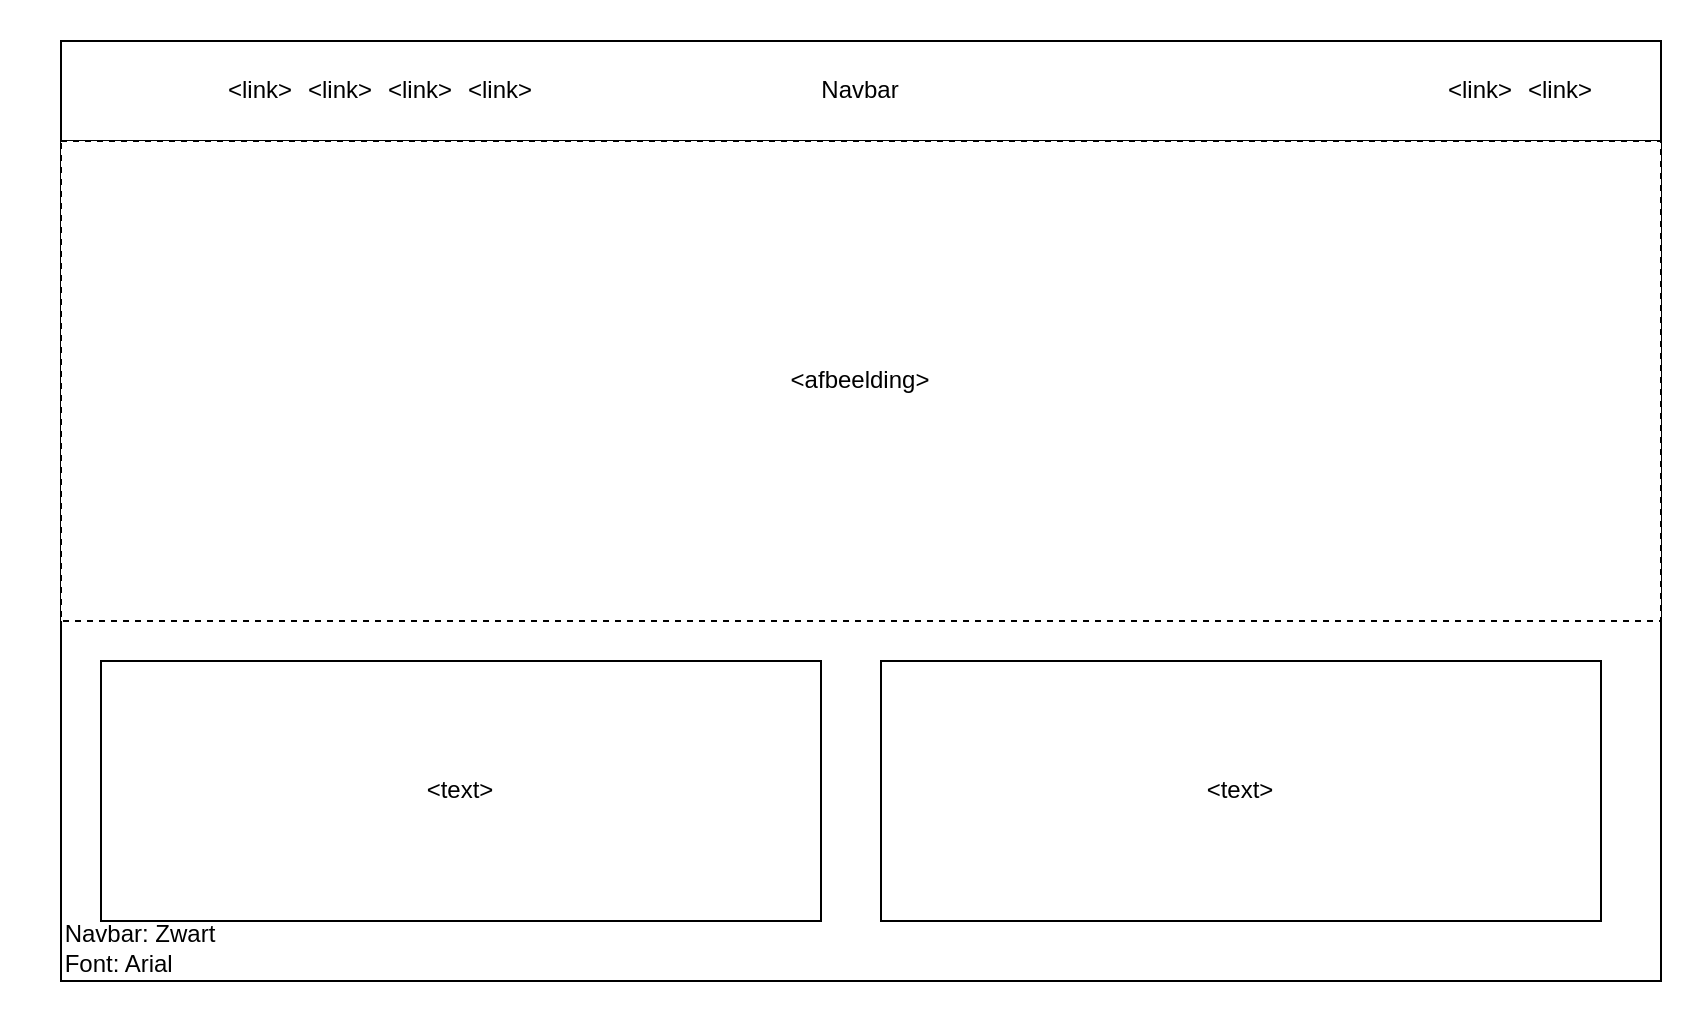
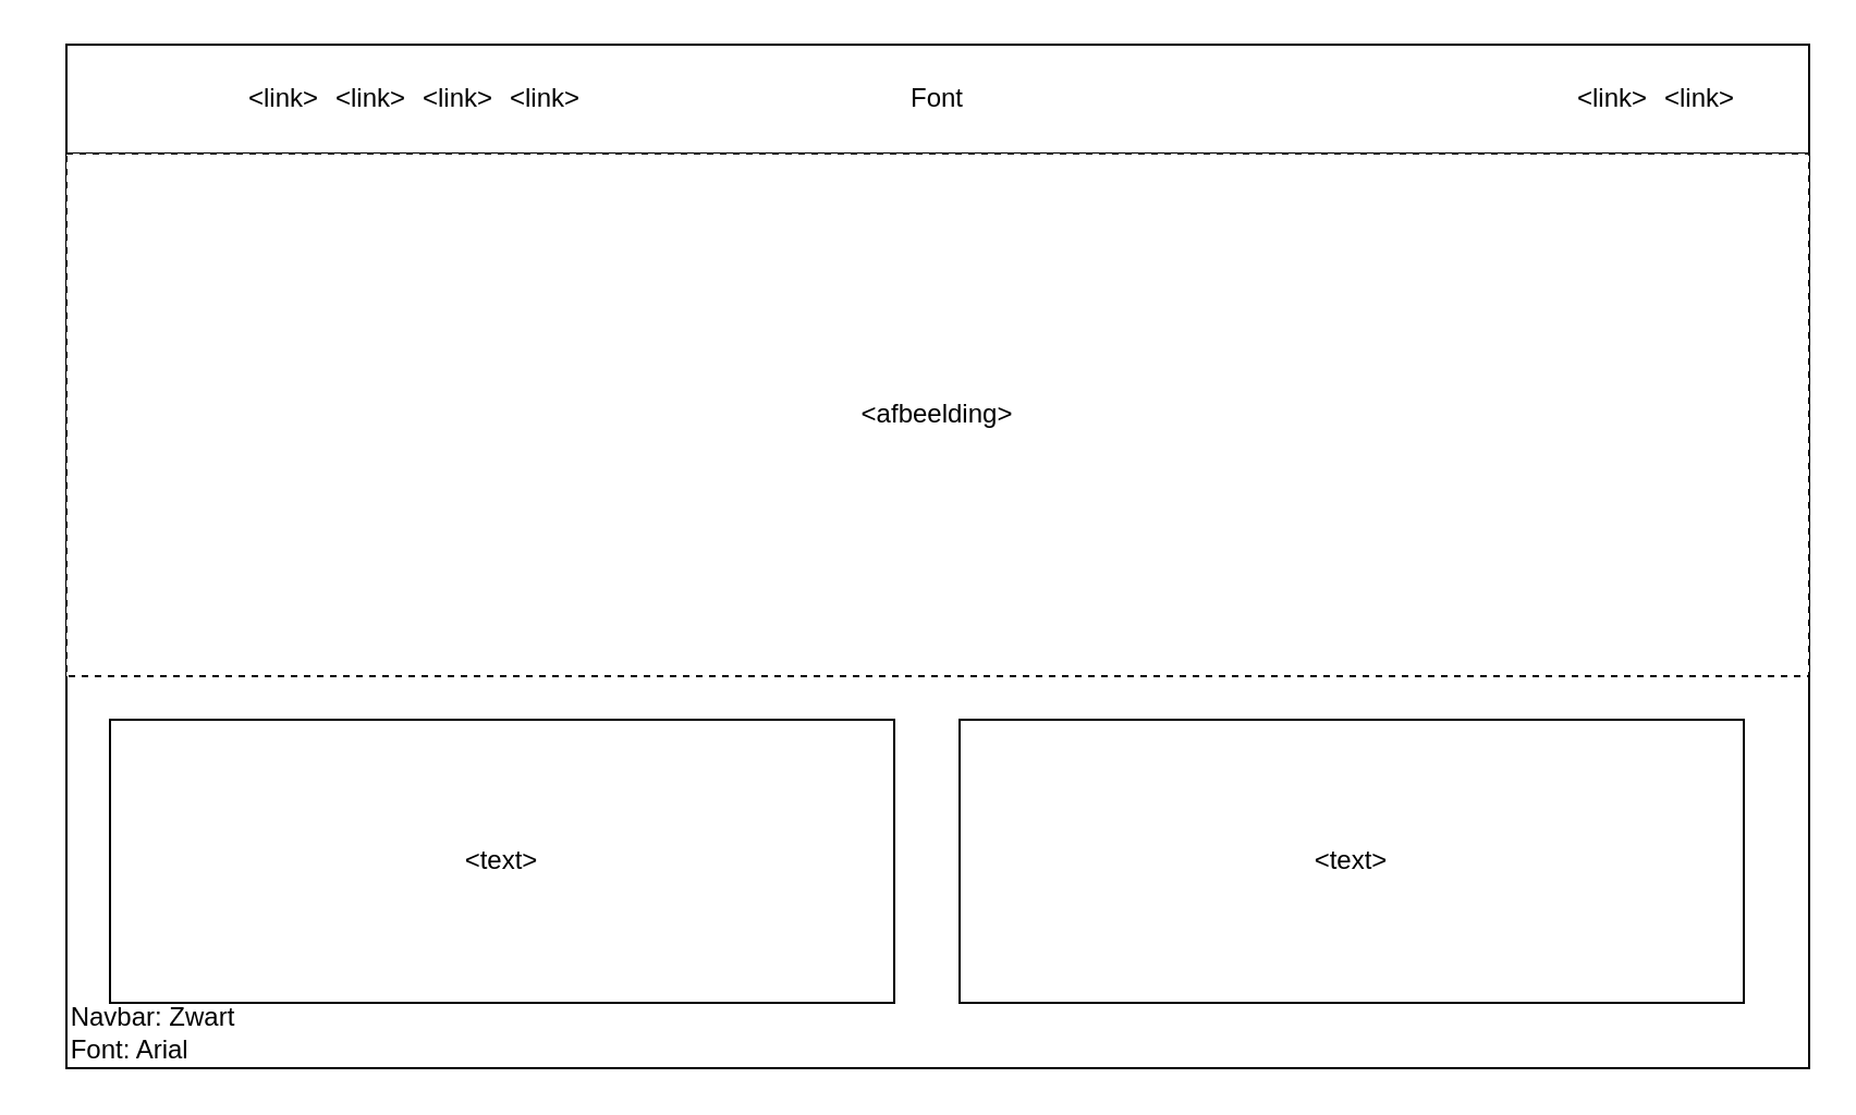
- <mxCell id="3" value="Navbar" style="rounded=0;whiteSpace=wrap;html=1;" parent="1" vertex="1"><mxGeometry y="20" width="800" height="50" as="geometry" x="30" /></mxCell>
+ <mxCell id="3" value="Font" style="rounded=0;whiteSpace=wrap;html=1;" parent="1" vertex="1"><mxGeometry y="20" width="800" height="50" as="geometry" x="30" /></mxCell>
